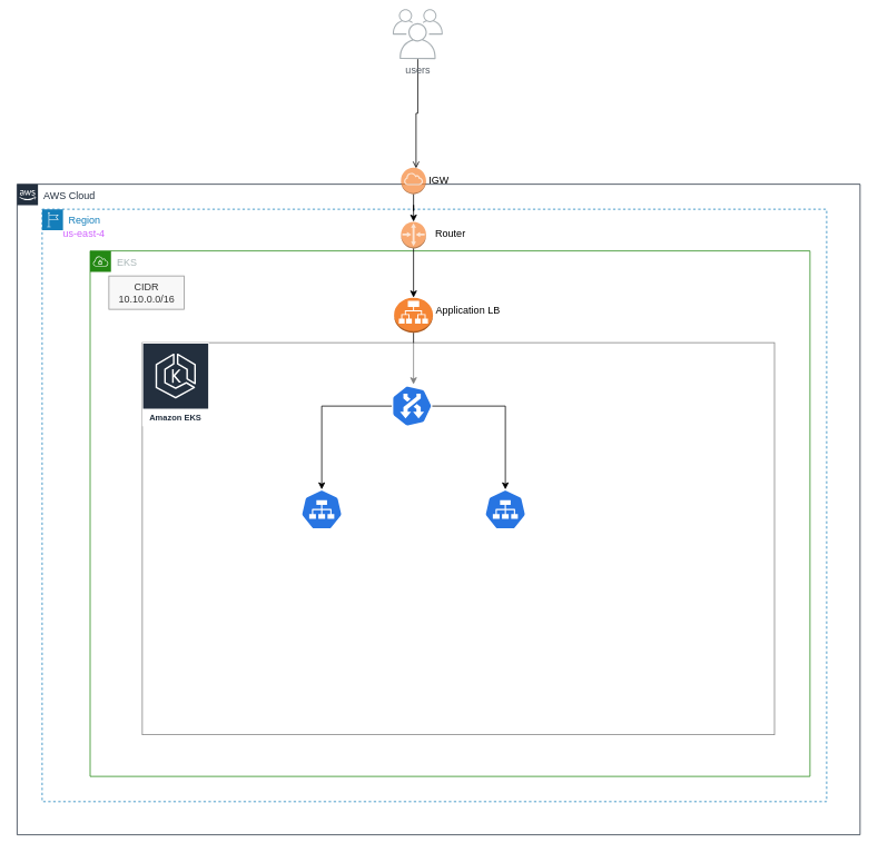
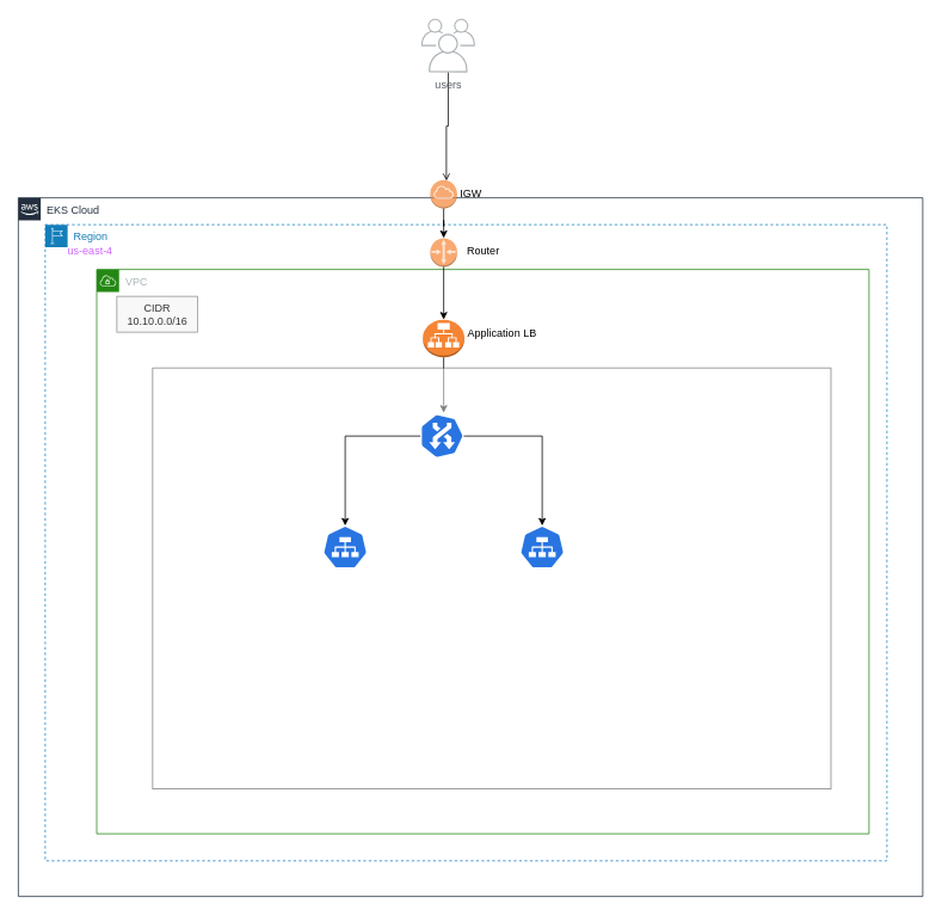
- <mxCell id="22" value="users" style="sketch=0;outlineConnect=0;gradientColor=none;fontColor=#545B64;strokeColor=none;fillColor=#879196;dashed=0;verticalLabelPosition=bottom;verticalAlign=top;align=center;html=1;fontSize=12;fontStyle=0;aspect=fixed;shape=mxgraph.aws4.illustration_users;pointerEvents=1;rounded=0;opacity=70;" parent="1" vertex="1"><mxGeometry x="470" y="10" width="60" height="60" as="geometry" /></mxCell>
+ <mxCell id="22" value="users" style="sketch=0;outlineConnect=0;gradientColor=none;fontColor=#545B64;strokeColor=none;fillColor=#879196;dashed=0;verticalLabelPosition=bottom;verticalAlign=top;align=center;html=1;fontSize=12;fontStyle=0;aspect=fixed;shape=mxgraph.aws4.illustration_users;pointerEvents=1;rounded=0;opacity=70;" parent="1" vertex="1"><mxGeometry x="470" y="20" width="60" height="60" as="geometry" /></mxCell>
- <mxCell id="2" value="AWS Cloud" style="points=[[0,0],[0.25,0],[0.5,0],[0.75,0],[1,0],[1,0.25],[1,0.5],[1,0.75],[1,1],[0.75,1],[0.5,1],[0.25,1],[0,1],[0,0.75],[0,0.5],[0,0.25]];outlineConnect=0;gradientColor=none;html=1;whiteSpace=wrap;fontSize=12;fontStyle=0;container=1;pointerEvents=0;collapsible=0;recursiveResize=0;shape=mxgraph.aws4.group;grIcon=mxgraph.aws4.group_aws_cloud_alt;strokeColor=#232F3E;fillColor=none;verticalAlign=top;align=left;spacingLeft=30;fontColor=#232F3E;dashed=0;" parent="1" vertex="1"><mxGeometry x="20" y="220" width="1010" height="780" as="geometry" /></mxCell>
+ <mxCell id="2" value="EKS Cloud" style="points=[[0,0],[0.25,0],[0.5,0],[0.75,0],[1,0],[1,0.25],[1,0.5],[1,0.75],[1,1],[0.75,1],[0.5,1],[0.25,1],[0,1],[0,0.75],[0,0.5],[0,0.25]];outlineConnect=0;gradientColor=none;html=1;whiteSpace=wrap;fontSize=12;fontStyle=0;container=1;pointerEvents=0;collapsible=0;recursiveResize=0;shape=mxgraph.aws4.group;grIcon=mxgraph.aws4.group_aws_cloud_alt;strokeColor=#232F3E;fillColor=none;verticalAlign=top;align=left;spacingLeft=30;fontColor=#232F3E;dashed=0;" parent="1" vertex="1"><mxGeometry x="20" y="220" width="1010" height="780" as="geometry" /></mxCell>
- <mxCell id="4" value="EKS" style="points=[[0,0],[0.25,0],[0.5,0],[0.75,0],[1,0],[1,0.25],[1,0.5],[1,0.75],[1,1],[0.75,1],[0.5,1],[0.25,1],[0,1],[0,0.75],[0,0.5],[0,0.25]];outlineConnect=0;gradientColor=none;html=1;whiteSpace=wrap;fontSize=12;fontStyle=0;container=1;pointerEvents=0;collapsible=0;recursiveResize=0;shape=mxgraph.aws4.group;grIcon=mxgraph.aws4.group_vpc;strokeColor=#248814;fillColor=none;verticalAlign=top;align=left;spacingLeft=30;fontColor=#AAB7B8;dashed=0;" parent="3" vertex="1"><mxGeometry x="57.5" y="50" width="862.5" height="630" as="geometry" /></mxCell>
+ <mxCell id="4" value="VPC" style="points=[[0,0],[0.25,0],[0.5,0],[0.75,0],[1,0],[1,0.25],[1,0.5],[1,0.75],[1,1],[0.75,1],[0.5,1],[0.25,1],[0,1],[0,0.75],[0,0.5],[0,0.25]];outlineConnect=0;gradientColor=none;html=1;whiteSpace=wrap;fontSize=12;fontStyle=0;container=1;pointerEvents=0;collapsible=0;recursiveResize=0;shape=mxgraph.aws4.group;grIcon=mxgraph.aws4.group_vpc;strokeColor=#248814;fillColor=none;verticalAlign=top;align=left;spacingLeft=30;fontColor=#AAB7B8;dashed=0;" parent="3" vertex="1"><mxGeometry x="57.5" y="50" width="862.5" height="630" as="geometry" /></mxCell>
- <mxCell id="10" value="Amazon EKS" style="sketch=0;outlineConnect=0;fontColor=#232F3E;gradientColor=none;strokeColor=#ffffff;fillColor=#232F3E;dashed=0;verticalLabelPosition=middle;verticalAlign=bottom;align=center;html=1;whiteSpace=wrap;fontSize=10;fontStyle=1;spacing=3;shape=mxgraph.aws4.productIcon;prIcon=mxgraph.aws4.eks;" vertex="1" parent="4"><mxGeometry x="62.5" y="110" width="80" height="100" as="geometry" /></mxCell>
